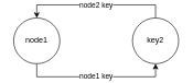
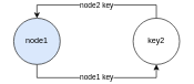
- <mxCell id="5" value="node1" style="ellipse;whiteSpace=wrap;html=1;" vertex="1" parent="1"><mxGeometry x="20" y="20" width="70" height="70" as="geometry" /></mxCell>
+ <mxCell id="5" value="node1" style="ellipse;whiteSpace=wrap;html=1;fillColor=#dae8fc;" vertex="1" parent="1"><mxGeometry x="20" y="20" width="70" height="70" as="geometry" /></mxCell>
